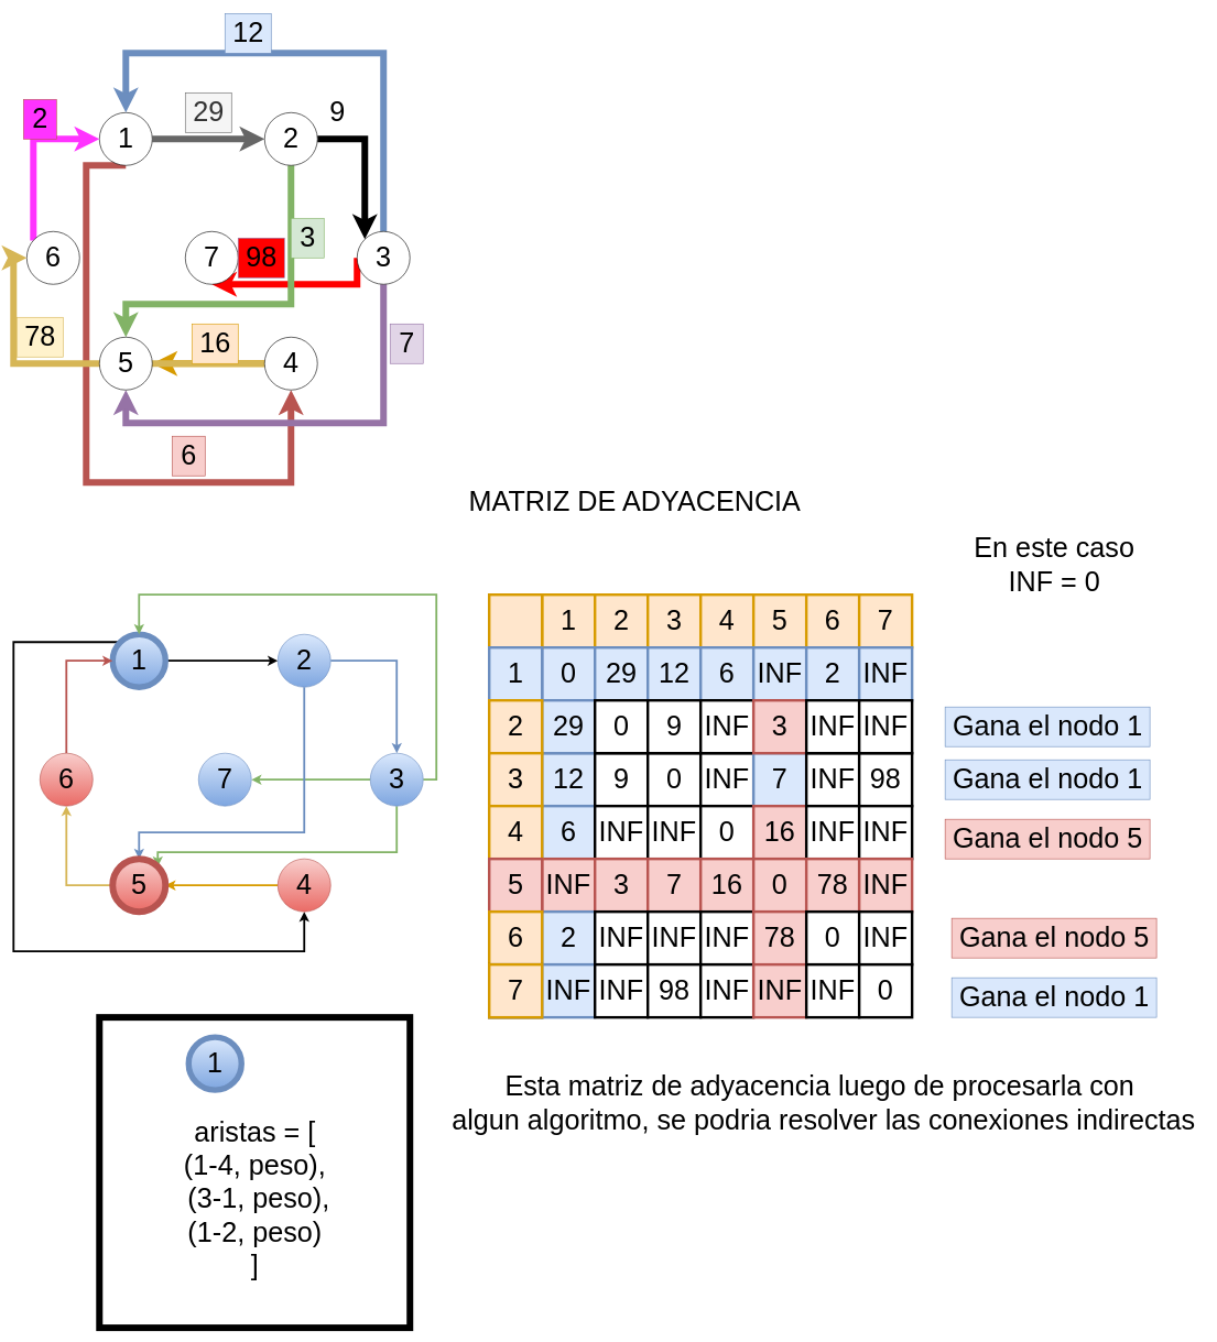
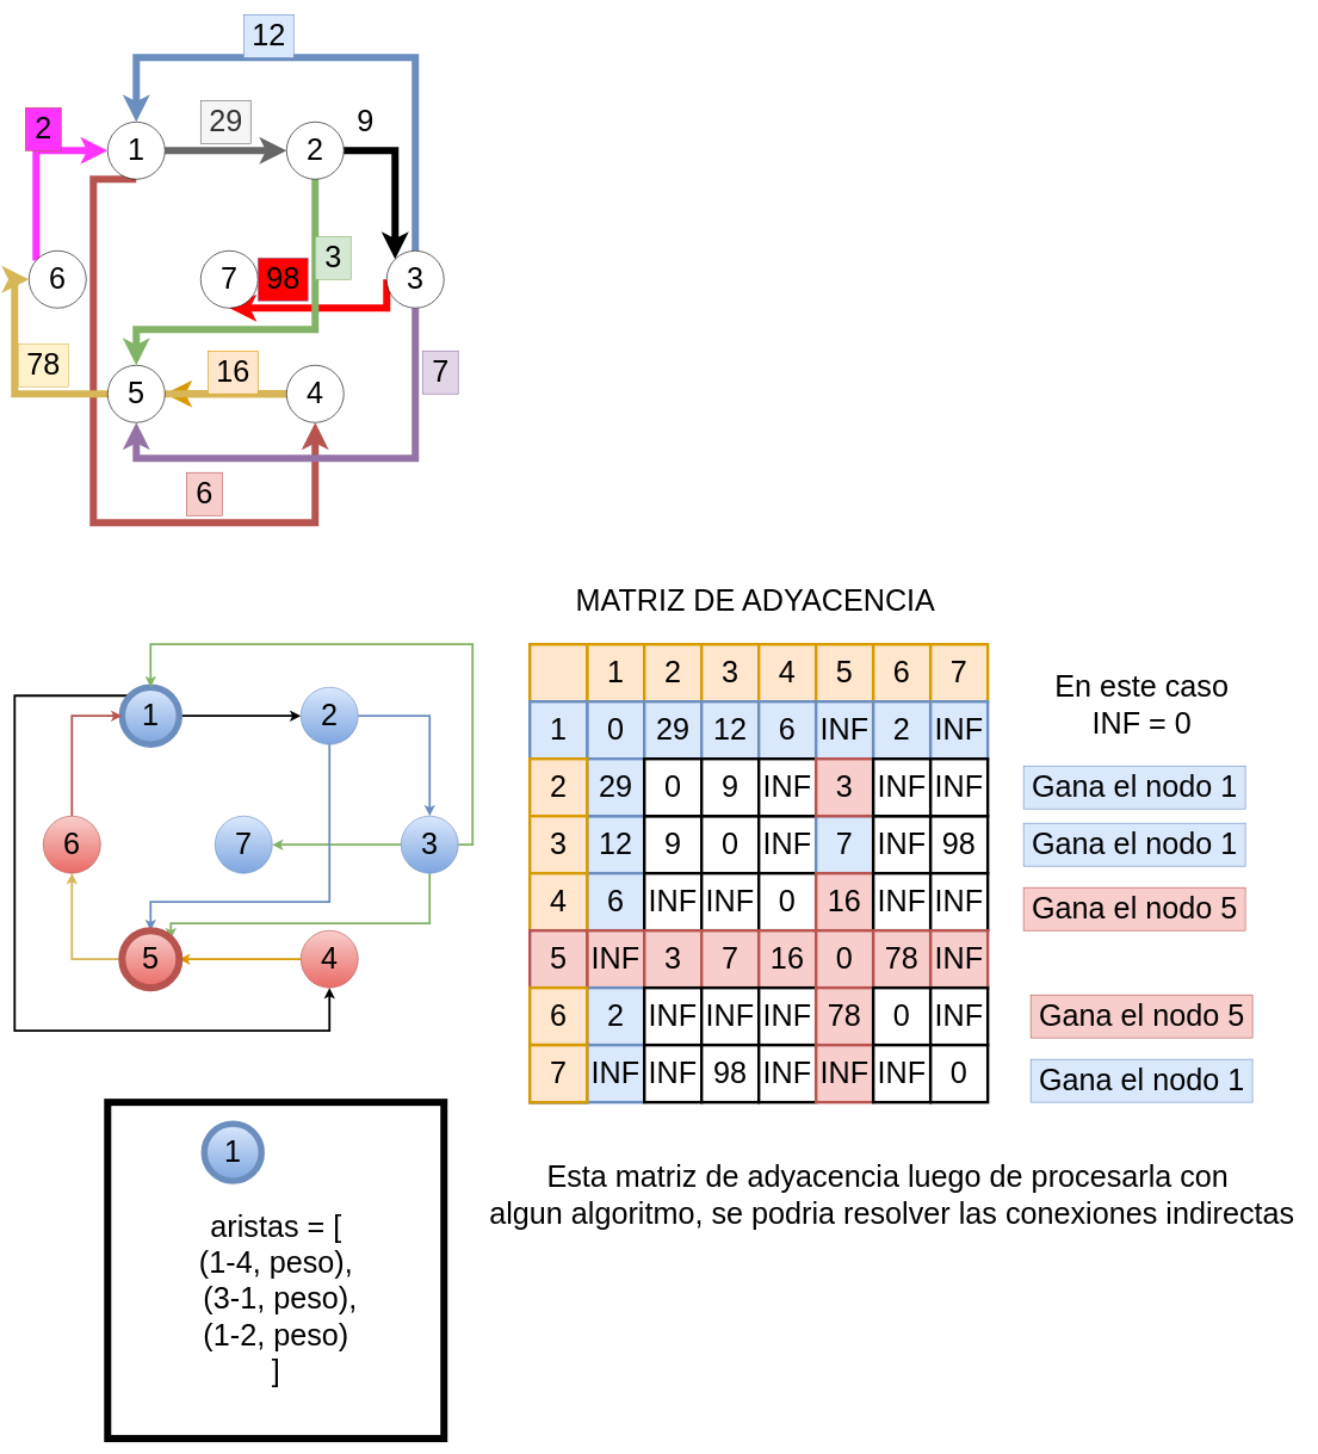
- <mxCell id="121" value="MATRIZ DE ADYACENCIA" style="text;html=1;align=center;verticalAlign=middle;resizable=0;points=[];autosize=1;strokeColor=none;fillColor=none;fontSize=42;" vertex="1" parent="1"><mxGeometry x="695" y="730" width="530" height="60" as="geometry" /></mxCell>
+ <mxCell id="121" value="MATRIZ DE ADYACENCIA" style="text;html=1;align=center;verticalAlign=middle;resizable=0;points=[];autosize=1;strokeColor=none;fillColor=none;fontSize=42;" vertex="1" parent="1"><mxGeometry x="790" y="810" width="530" height="60" as="geometry" /></mxCell>
- <mxCell id="125" value="En este caso&lt;br&gt;INF = 0" style="text;html=1;align=center;verticalAlign=middle;resizable=0;points=[];autosize=1;strokeColor=none;fillColor=none;fontSize=42;" vertex="1" parent="1"><mxGeometry x="1460" y="800" width="270" height="110" as="geometry" /></mxCell>
+ <mxCell id="125" value="En este caso&lt;br&gt;INF = 0" style="text;html=1;align=center;verticalAlign=middle;resizable=0;points=[];autosize=1;strokeColor=none;fillColor=none;fontSize=42;" vertex="1" parent="1"><mxGeometry x="1460" y="930" width="270" height="110" as="geometry" /></mxCell>
